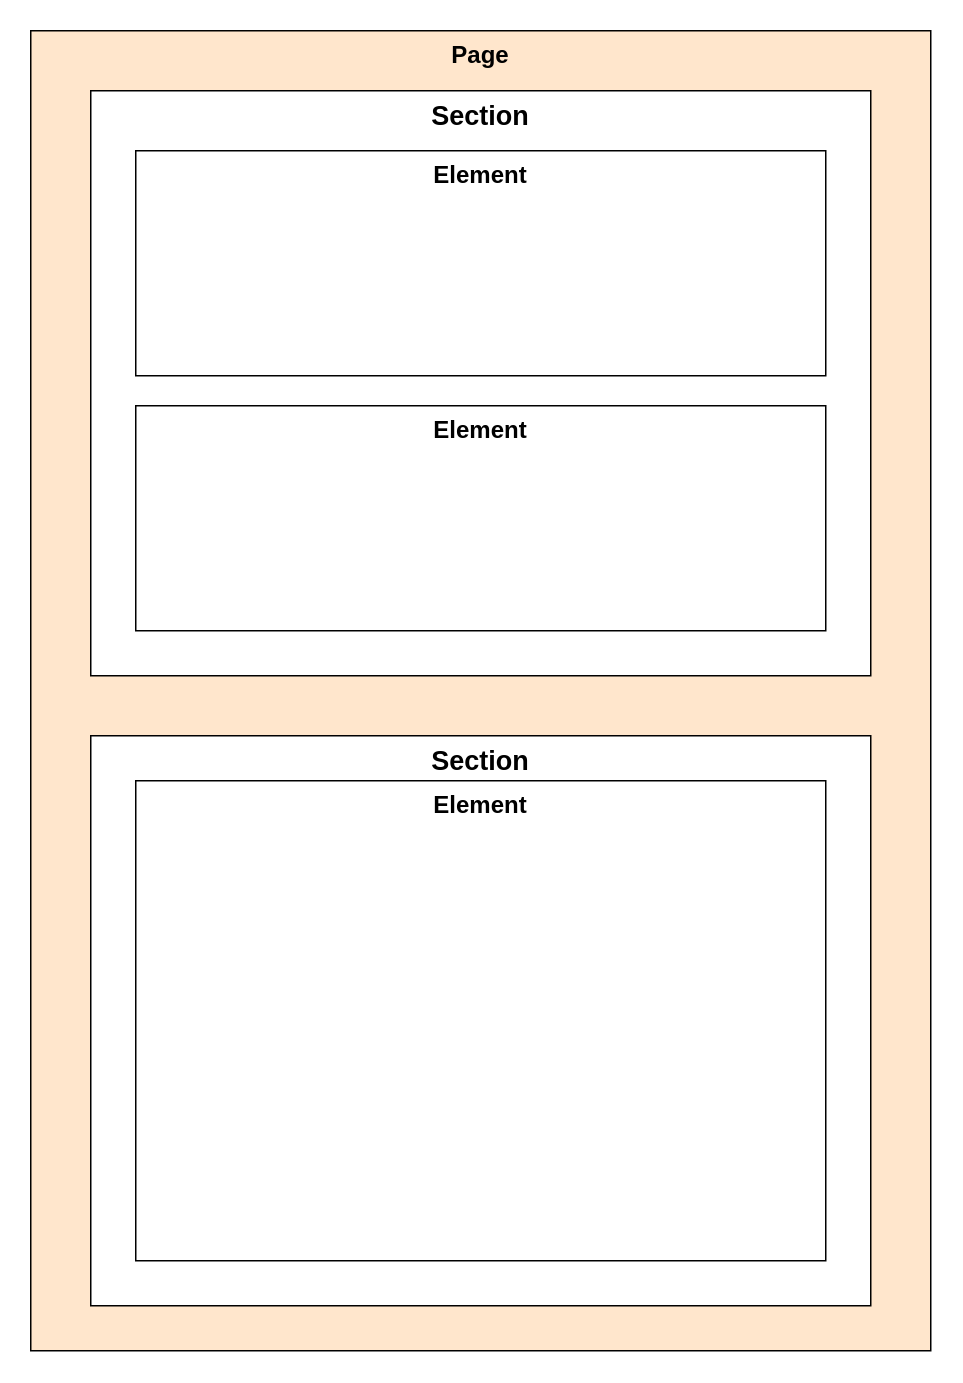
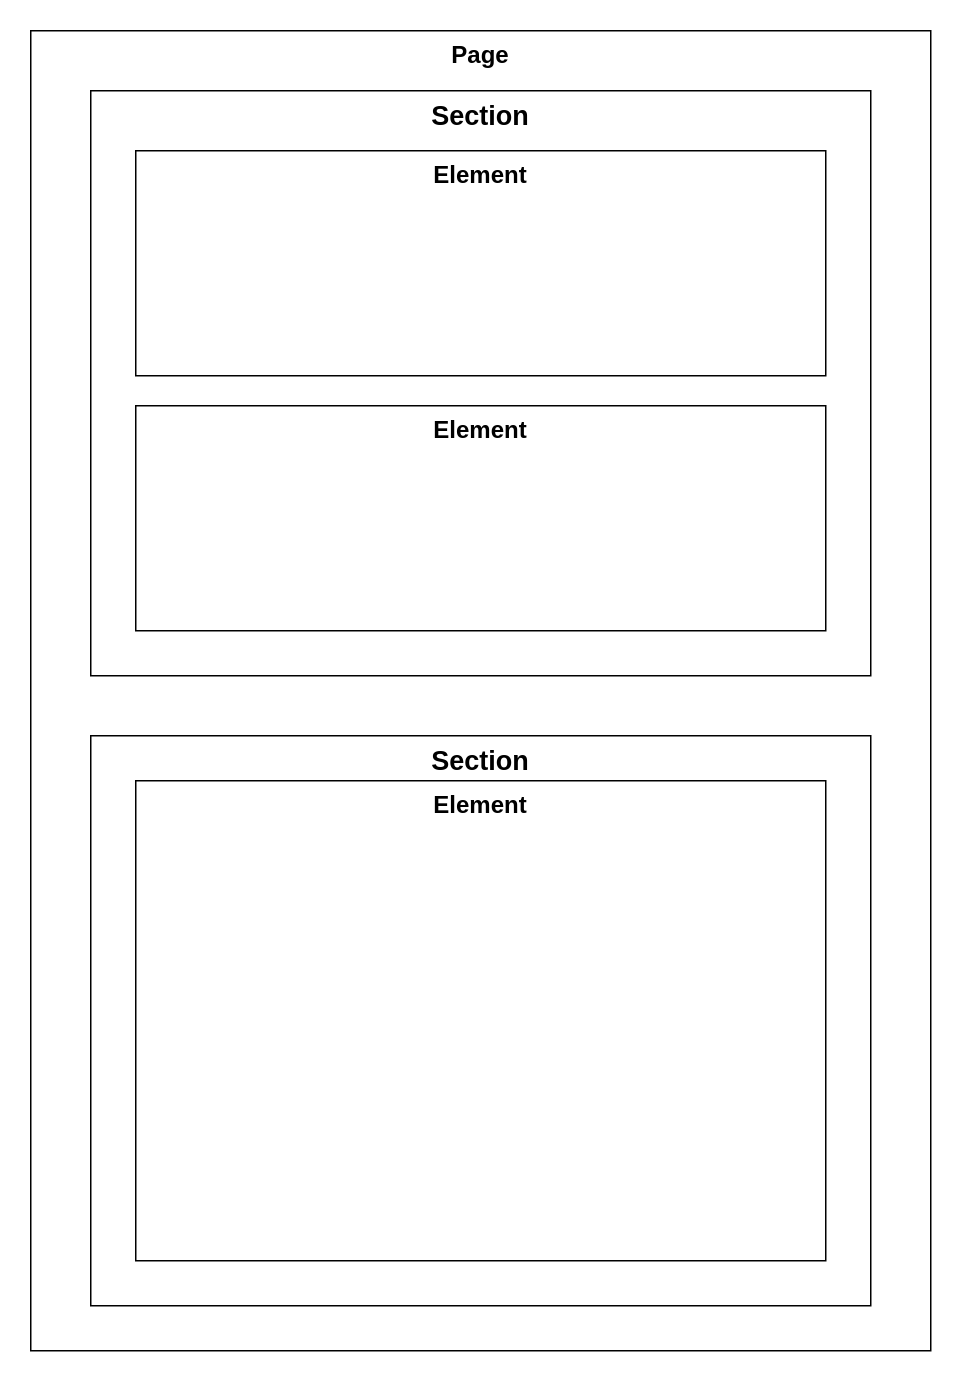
- <mxCell id="2" value="Page" style="rounded=0;whiteSpace=wrap;html=1;fontStyle=1;verticalAlign=top;fontSize=16;fillColor=#ffe6cc;" parent="1" vertex="1"><mxGeometry x="20" y="20" width="600" height="880" as="geometry" /></mxCell>
+ <mxCell id="2" value="Page" style="rounded=0;whiteSpace=wrap;html=1;fontStyle=1;verticalAlign=top;fontSize=16;" parent="1" vertex="1"><mxGeometry x="20" y="20" width="600" height="880" as="geometry" /></mxCell>
